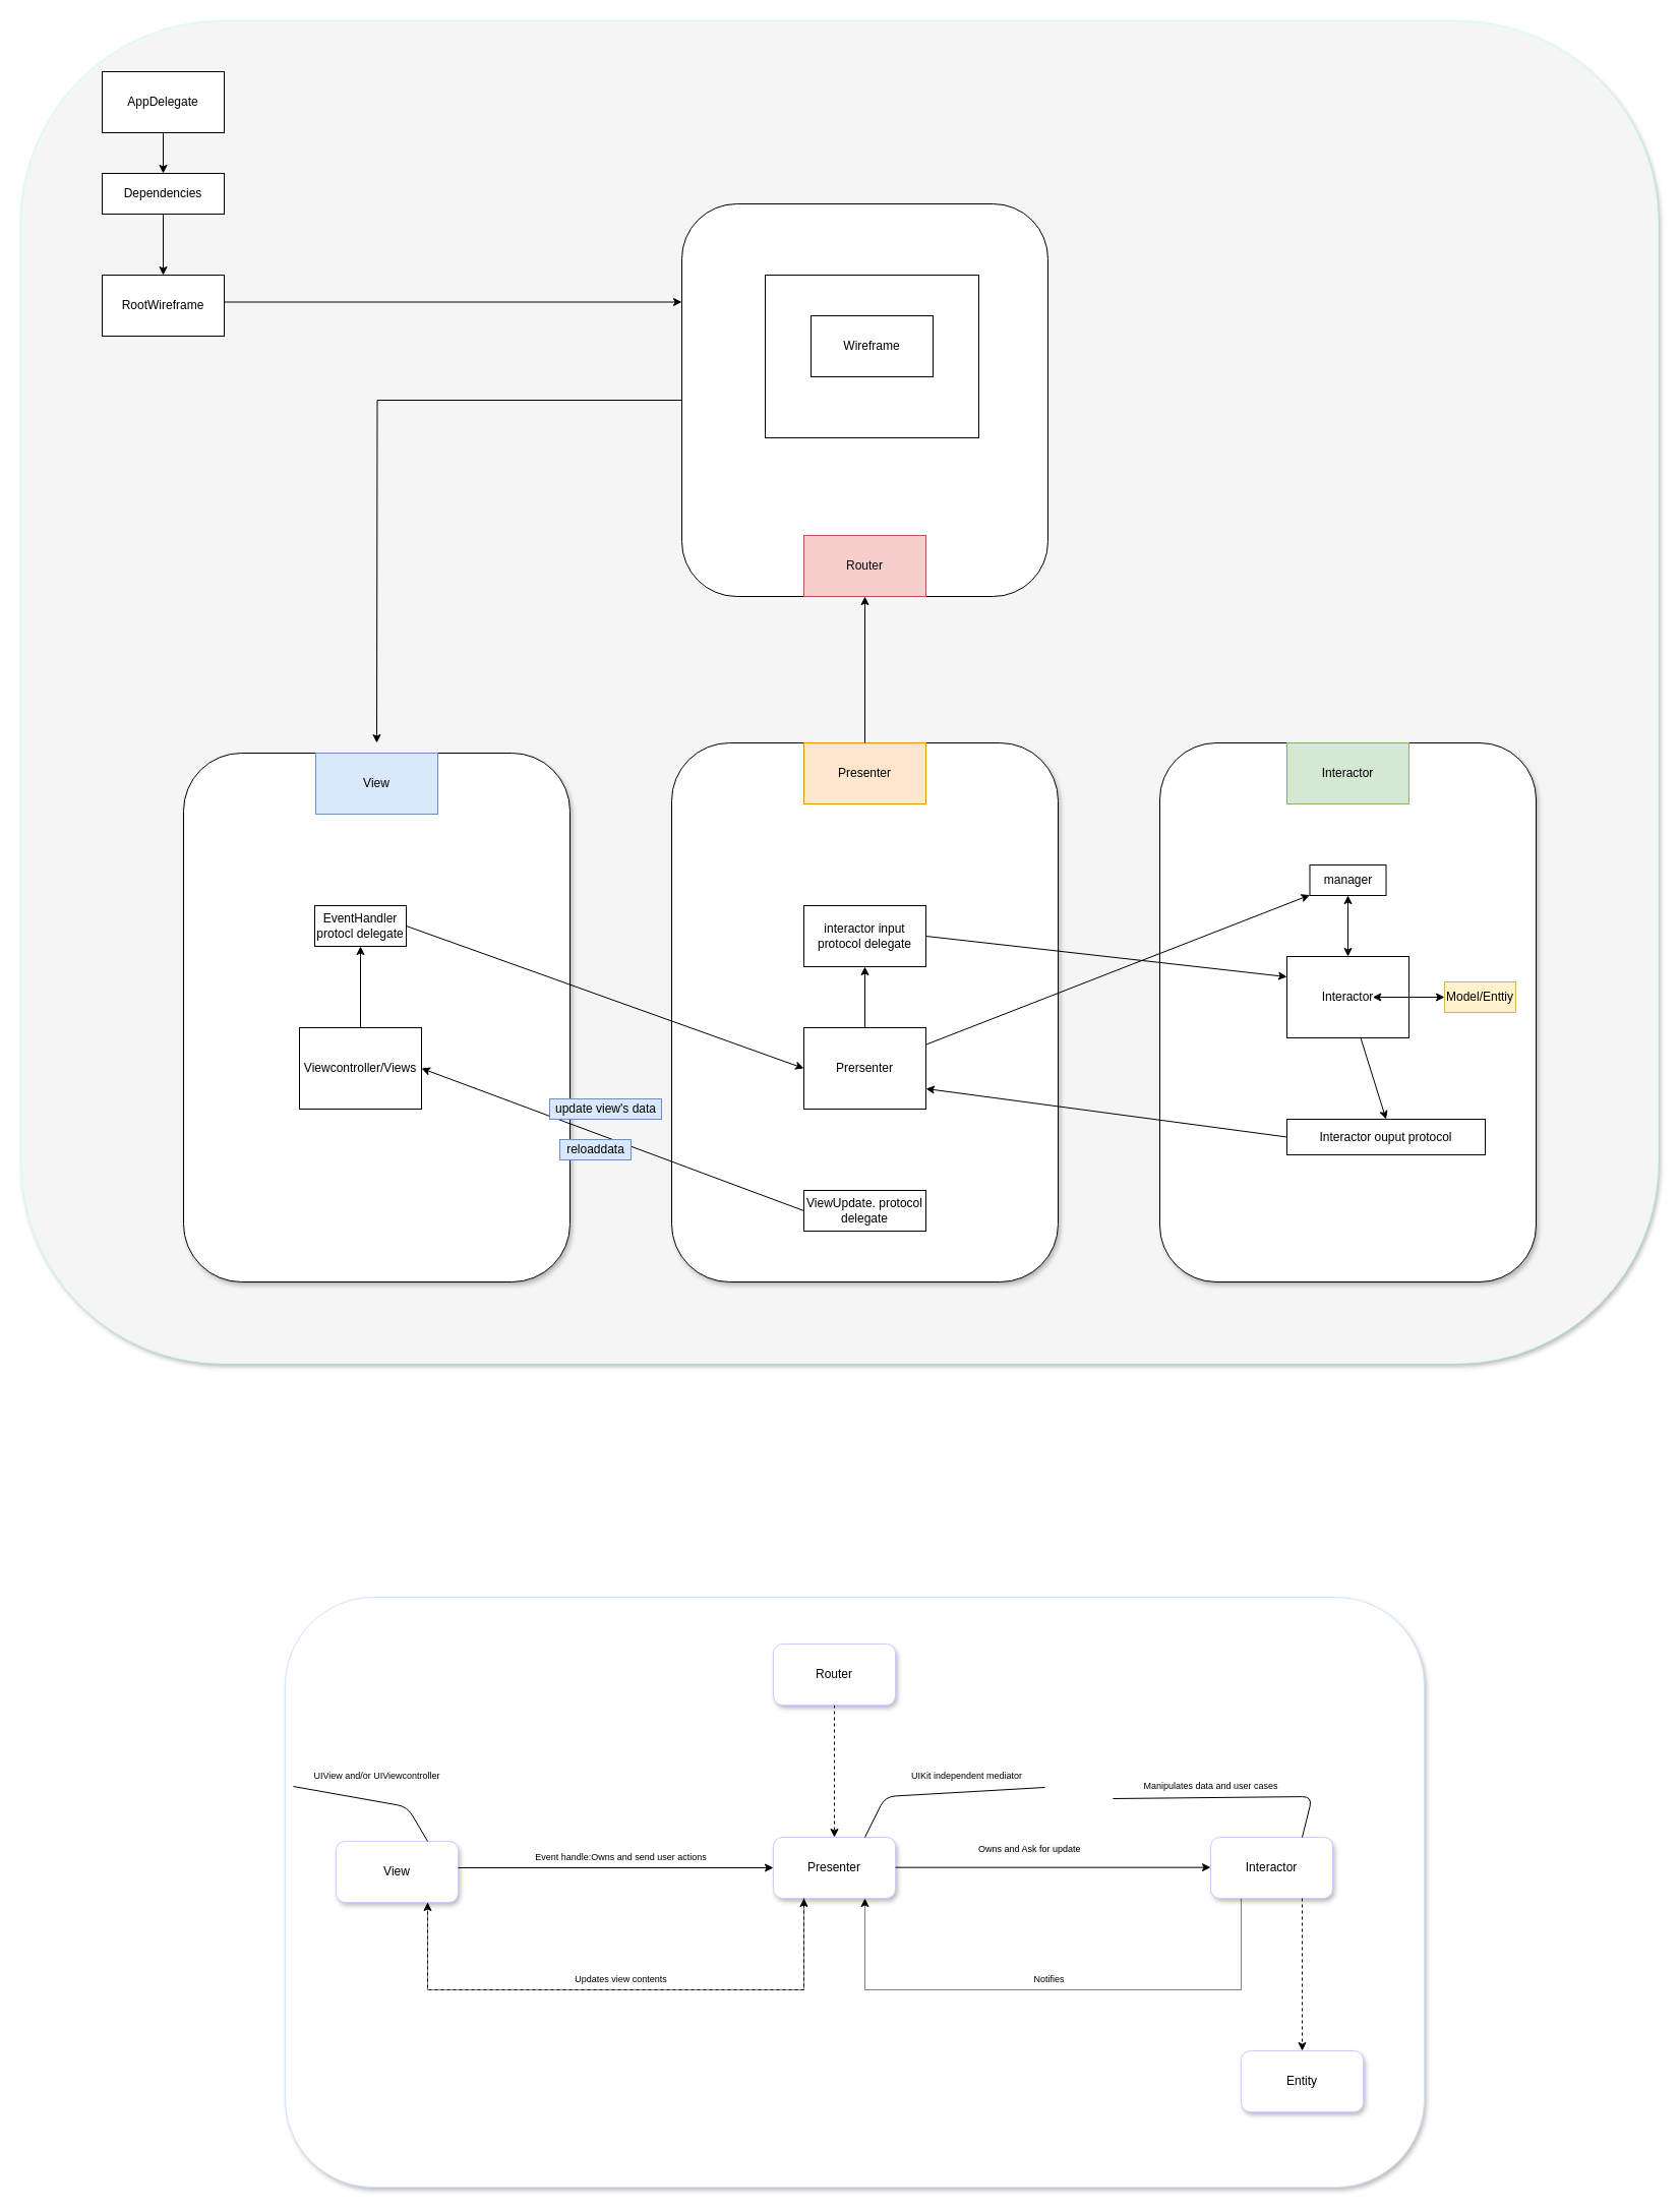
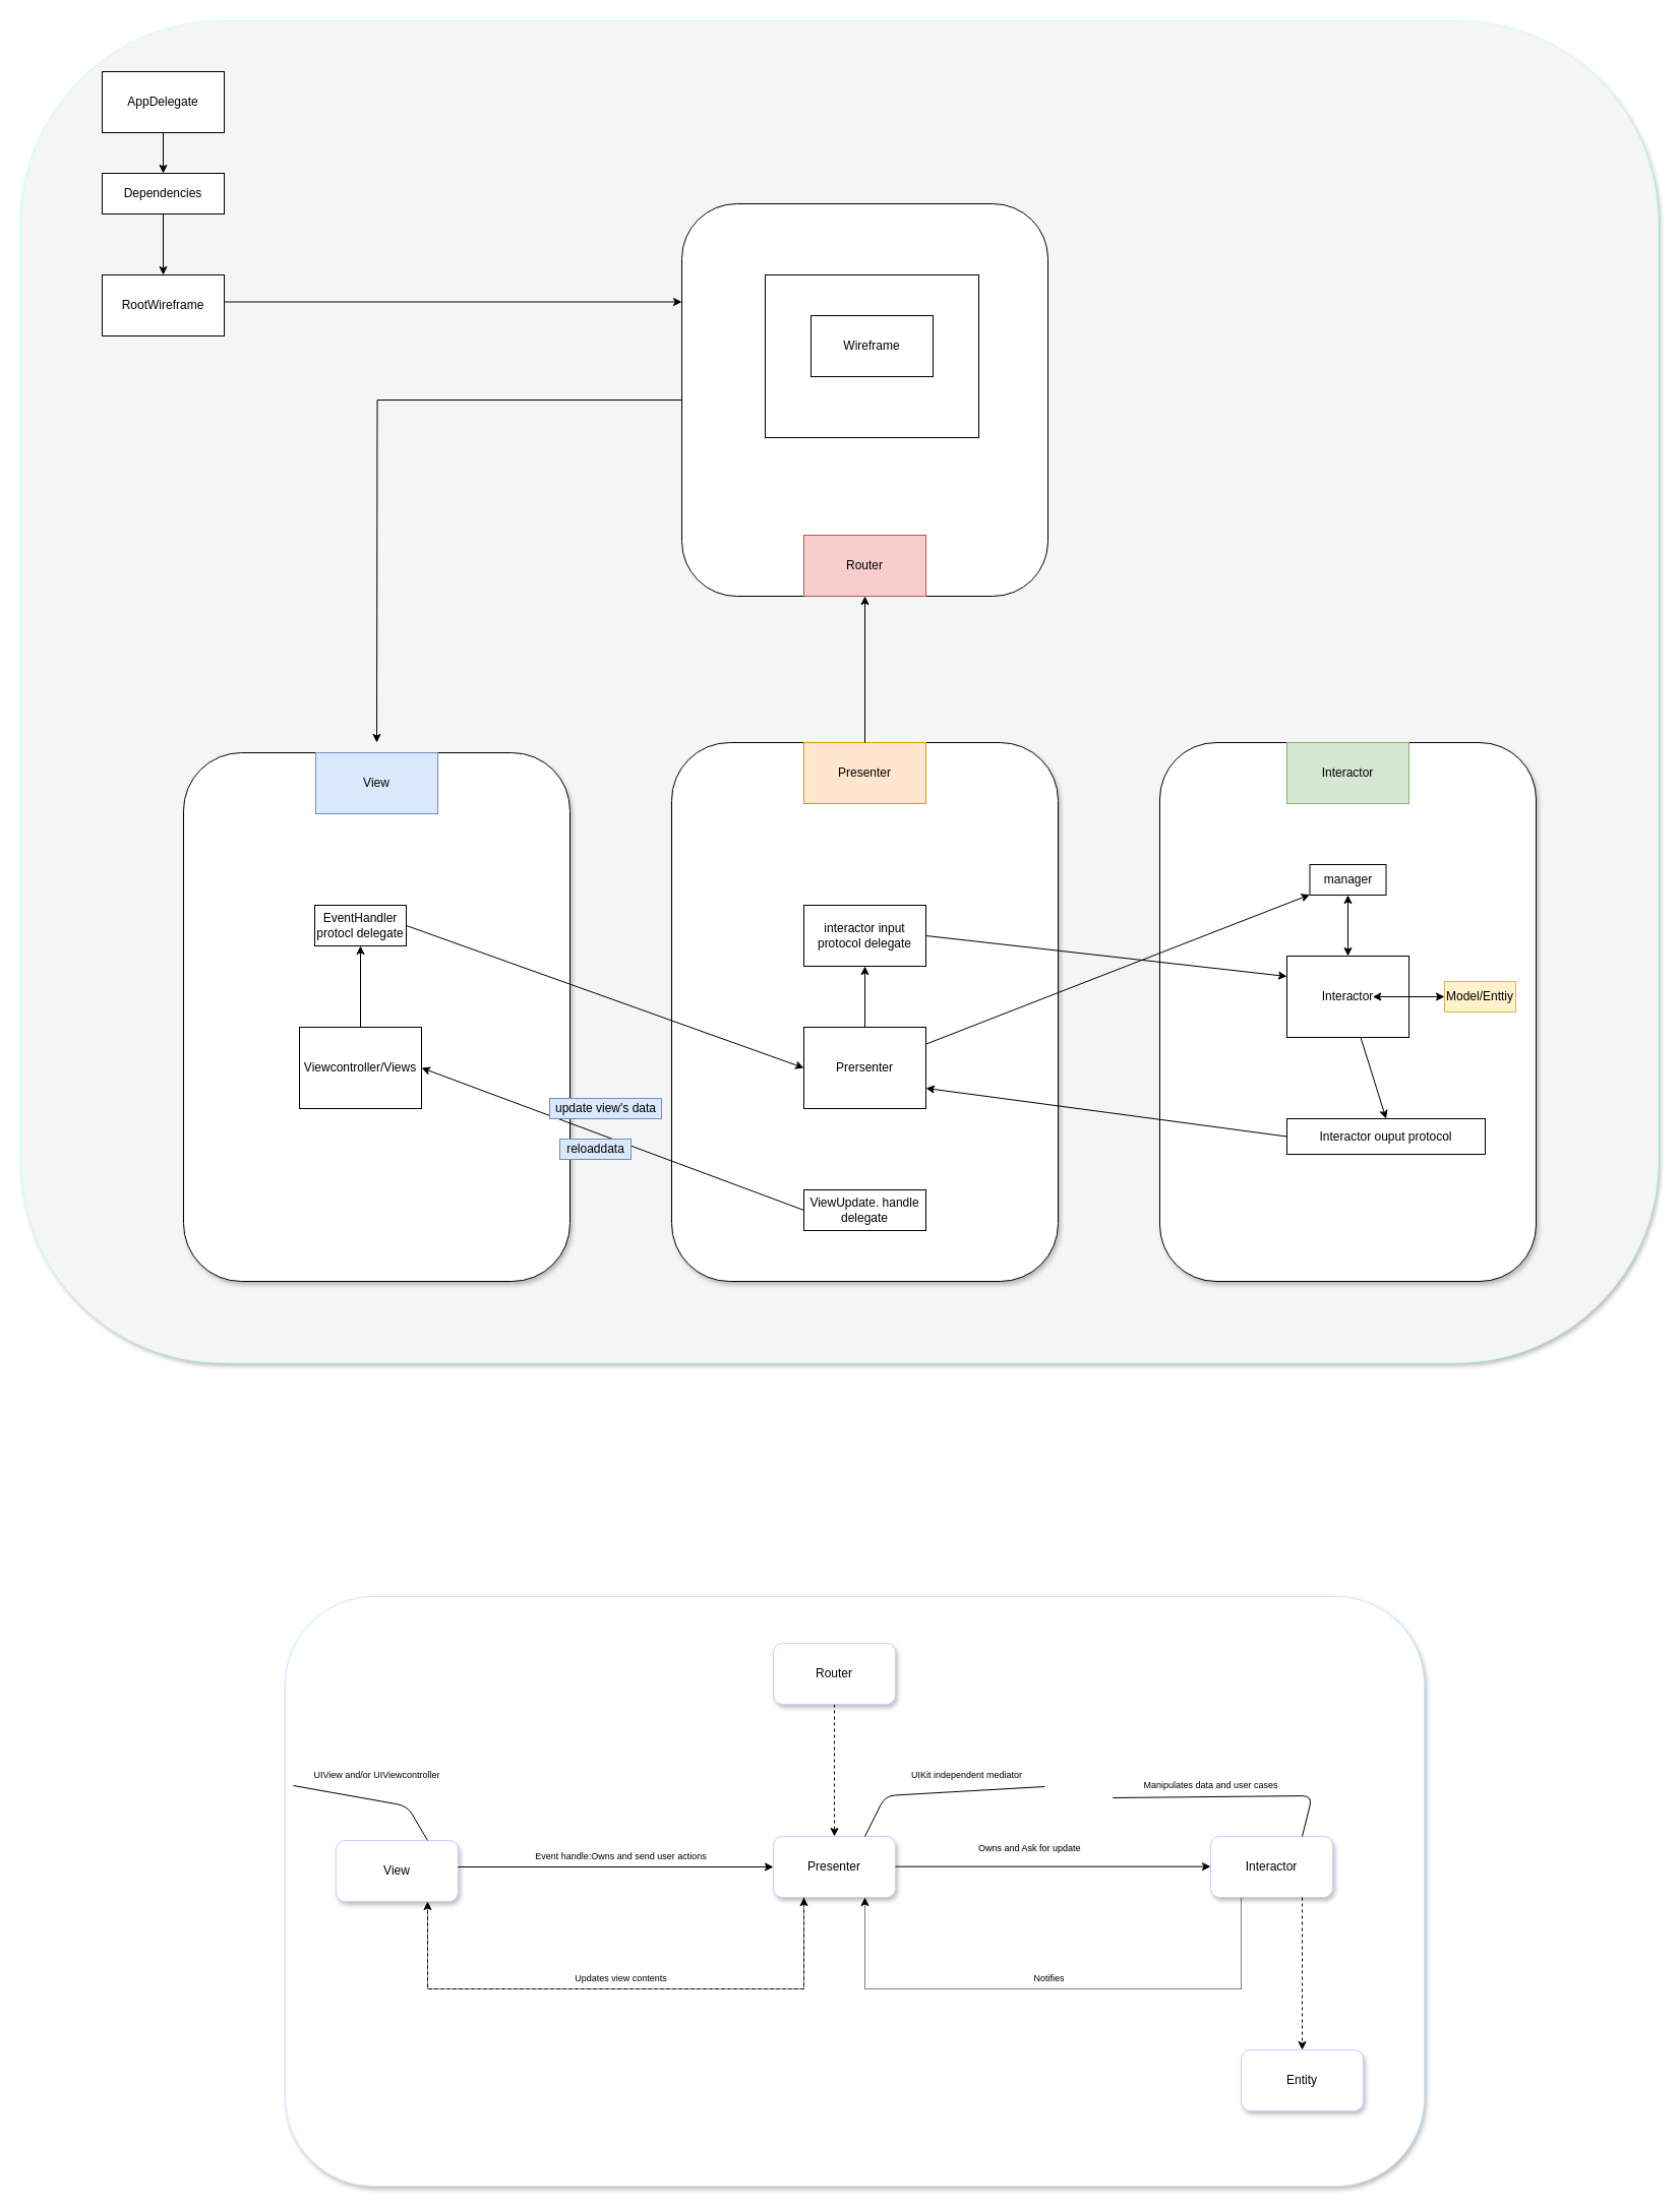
- <mxCell id="27" value="ViewUpdate. protocol delegate" style="whiteSpace=wrap;html=1;fillColor=none;" vertex="1" parent="1"><mxGeometry x="790" width="120" height="40" as="geometry" y="1170" /></mxCell>
+ <mxCell id="27" value="ViewUpdate. handle delegate" style="whiteSpace=wrap;html=1;fillColor=none;" vertex="1" parent="1"><mxGeometry x="790" width="120" height="40" as="geometry" y="1170" /></mxCell>
